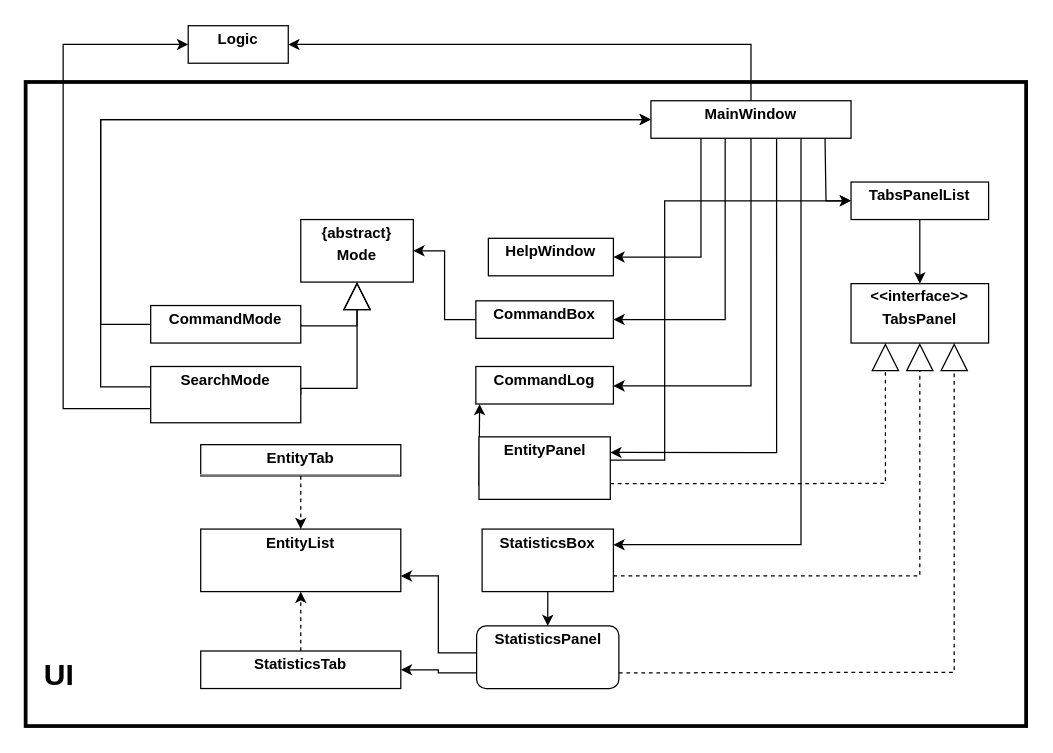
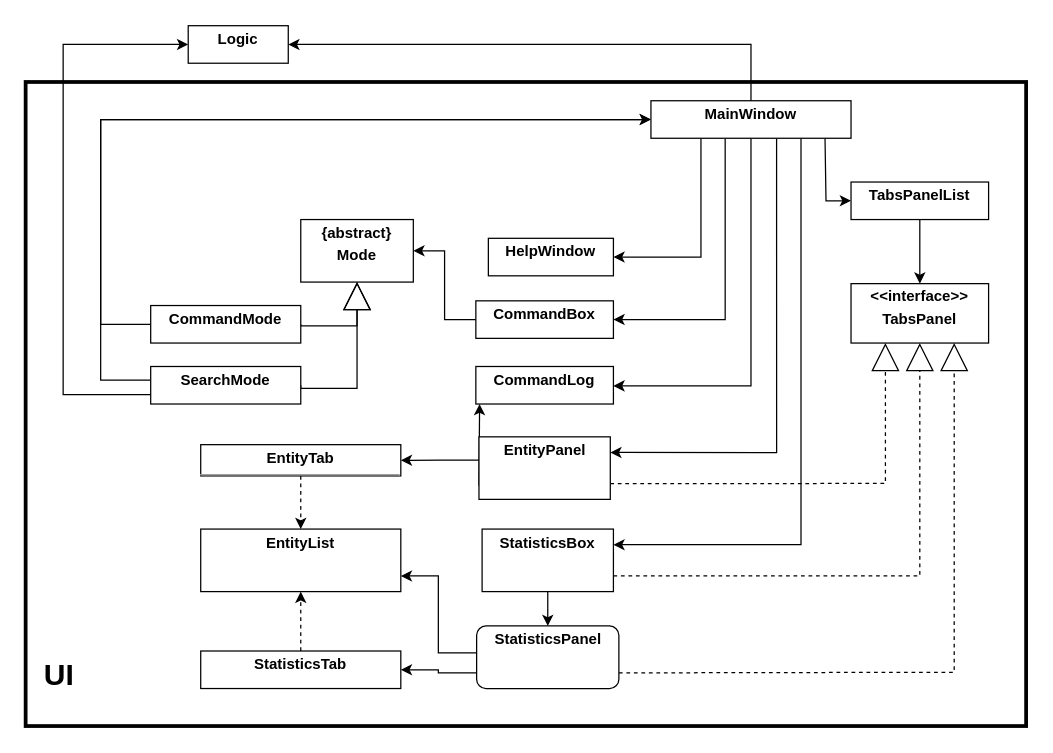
- <mxCell id="17" style="edgeStyle=elbowEdgeStyle;rounded=0;orthogonalLoop=1;jettySize=auto;html=1;exitX=0;exitY=0.373;exitDx=0;exitDy=0;exitPerimeter=0;" parent="1" source="19" target="24" edge="1"><mxGeometry relative="1" as="geometry"><mxPoint x="160" y="541" as="targetPoint" /></mxGeometry></mxCell>
+ <mxCell id="17" style="edgeStyle=elbowEdgeStyle;rounded=0;orthogonalLoop=1;jettySize=auto;html=1;exitX=0;exitY=0.373;exitDx=0;exitDy=0;entryX=1;entryY=0.5;entryDx=0;entryDy=0;exitPerimeter=0;" parent="1" source="19" target="35" edge="1"><mxGeometry relative="1" as="geometry"><mxPoint x="160" y="541" as="targetPoint" /></mxGeometry></mxCell>
- <mxCell id="29" value="&lt;p style=&quot;margin:0px;margin-top:4px;text-align:center;&quot;&gt;&lt;b&gt;SearchMode&lt;/b&gt;&lt;/p&gt;" style="verticalAlign=top;align=left;overflow=fill;fontSize=12;fontFamily=Helvetica;html=1;whiteSpace=wrap;" parent="1" vertex="1"><mxGeometry x="120" y="292.5" width="120" height="45" as="geometry" /></mxCell>
+ <mxCell id="29" value="&lt;p style=&quot;margin:0px;margin-top:4px;text-align:center;&quot;&gt;&lt;b&gt;SearchMode&lt;/b&gt;&lt;/p&gt;" style="verticalAlign=top;align=left;overflow=fill;fontSize=12;fontFamily=Helvetica;html=1;whiteSpace=wrap;" parent="1" vertex="1"><mxGeometry x="120" y="292.5" width="120" height="30" as="geometry" /></mxCell>
